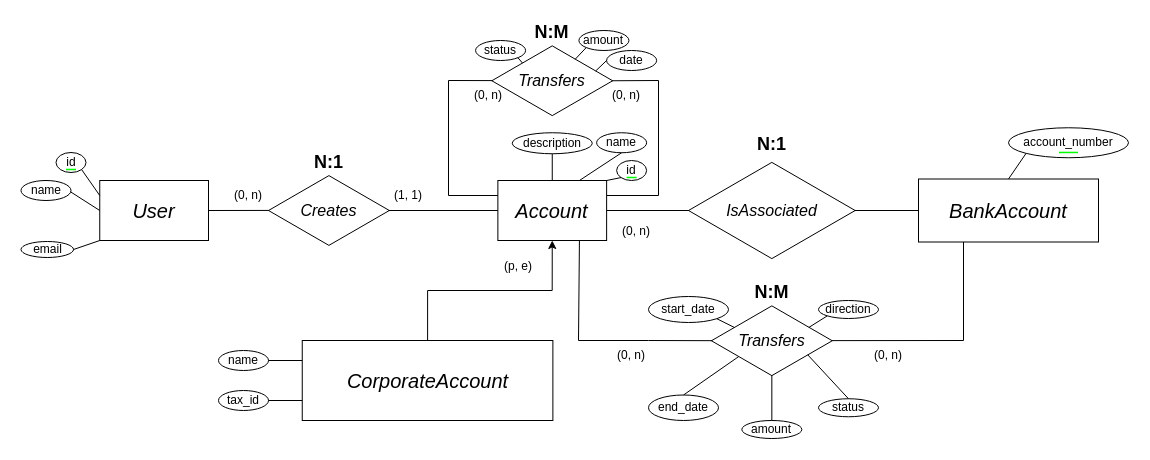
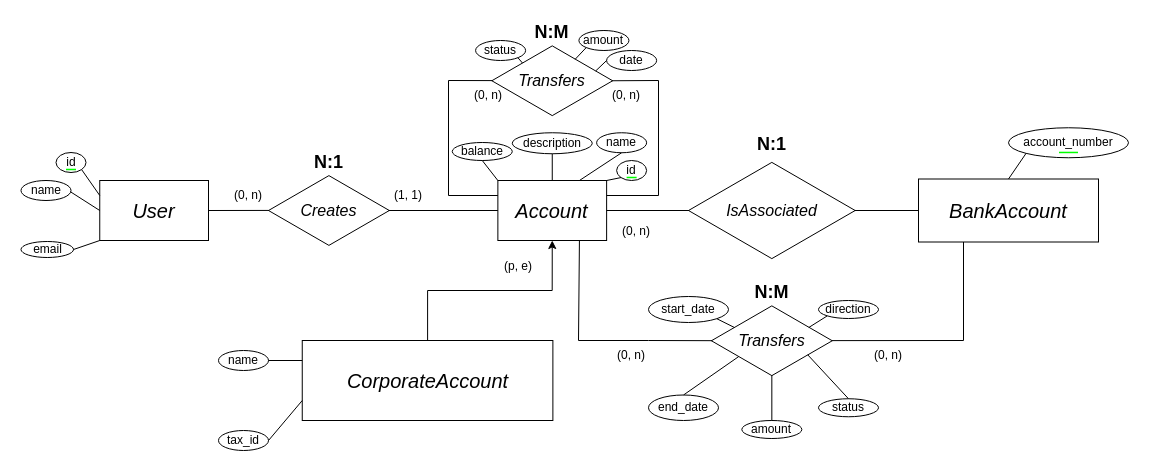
+ <mxCell id="26" value="balance" style="ellipse;whiteSpace=wrap;html=1;fillColor=none;" parent="1" vertex="1"><mxGeometry x="451.75" y="142" width="60" height="18" as="geometry" /></mxCell>
+ <mxCell id="29" value="" style="endArrow=none;html=1;rounded=0;entryX=0.5;entryY=1;entryDx=0;entryDy=0;exitX=0;exitY=0;exitDx=0;exitDy=0;" parent="1" source="17" target="26" edge="1"><mxGeometry width="50" height="50" relative="1" as="geometry"><mxPoint x="562" y="190" as="sourcePoint" /><mxPoint x="568" y="171" as="targetPoint" /><Array as="points" /></mxGeometry></mxCell>
- <mxCell id="68" value="tax_id" style="ellipse;whiteSpace=wrap;html=1;fillColor=none;" parent="1" vertex="1"><mxGeometry x="218" y="390" width="50" height="20" as="geometry" /></mxCell>
+ <mxCell id="68" value="tax_id" style="ellipse;whiteSpace=wrap;html=1;fillColor=none;" parent="1" vertex="1"><mxGeometry x="218" y="430" width="50" height="20" as="geometry" /></mxCell>
